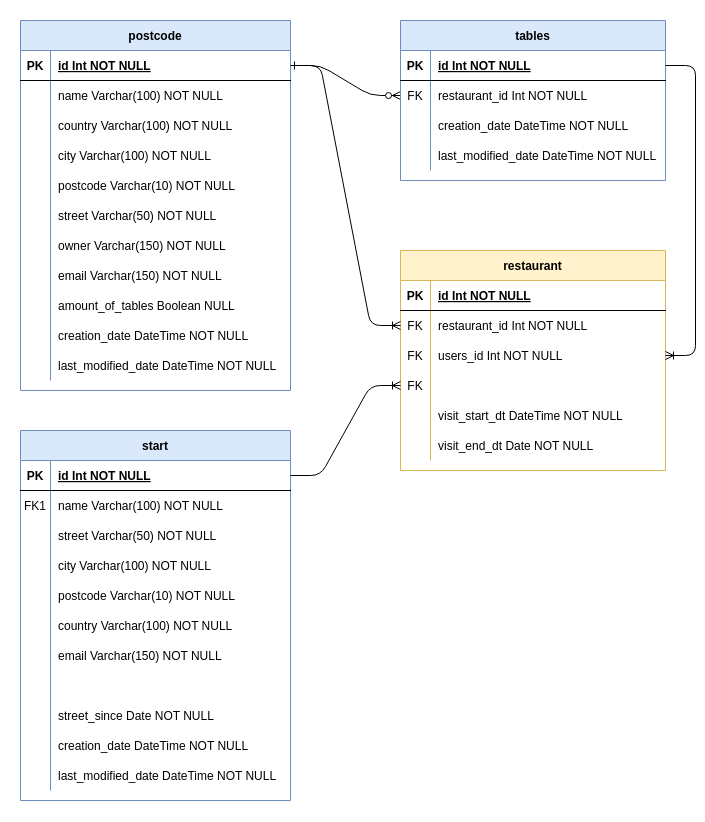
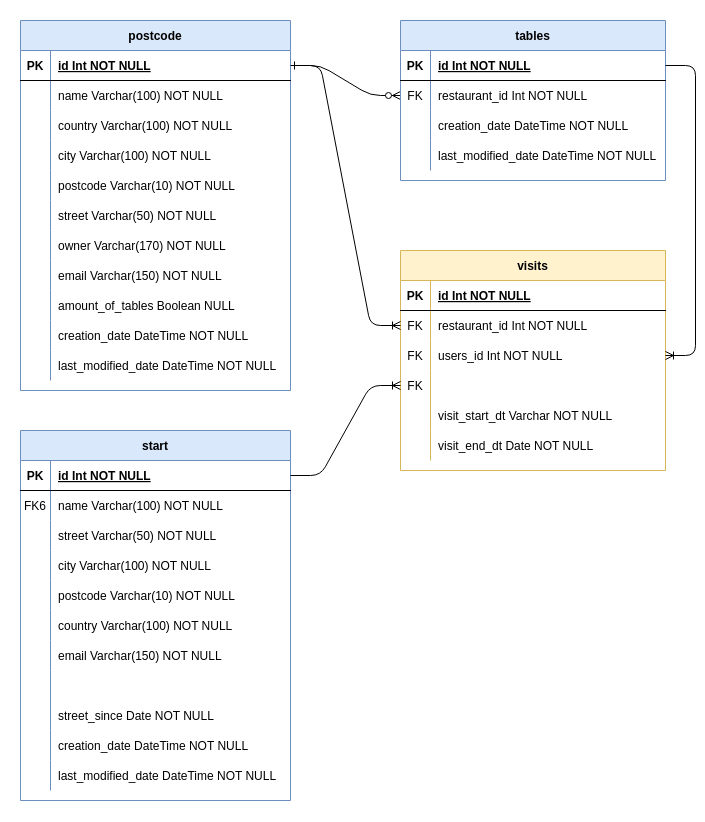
- <mxCell id="70" value="owner Varchar(150) NOT NULL" style="shape=partialRectangle;connectable=0;fillColor=none;top=0;left=0;bottom=0;right=0;align=left;spacingLeft=6;overflow=hidden;" parent="68" vertex="1"><mxGeometry x="30" width="240" height="30" as="geometry" /></mxCell>
+ <mxCell id="70" value="owner Varchar(170) NOT NULL" style="shape=partialRectangle;connectable=0;fillColor=none;top=0;left=0;bottom=0;right=0;align=left;spacingLeft=6;overflow=hidden;" parent="68" vertex="1"><mxGeometry x="30" width="240" height="30" as="geometry" /></mxCell>
- <mxCell id="83" value="restaurant" style="shape=table;startSize=30;container=1;collapsible=1;childLayout=tableLayout;fixedRows=1;rowLines=0;fontStyle=1;align=center;resizeLast=1;fillColor=#fff2cc;strokeColor=#d6b656;" parent="1" vertex="1"><mxGeometry x="400" y="250" width="265" height="220" as="geometry" /></mxCell>
+ <mxCell id="83" value="visits" style="shape=table;startSize=30;container=1;collapsible=1;childLayout=tableLayout;fixedRows=1;rowLines=0;fontStyle=1;align=center;resizeLast=1;fillColor=#fff2cc;strokeColor=#d6b656;" parent="1" vertex="1"><mxGeometry x="400" y="250" width="265" height="220" as="geometry" /></mxCell>
- <mxCell id="97" value="visit_start_dt DateTime NOT NULL" style="shape=partialRectangle;connectable=0;fillColor=none;top=0;left=0;bottom=0;right=0;align=left;spacingLeft=6;overflow=hidden;" parent="95" vertex="1"><mxGeometry x="30" width="235" height="30" as="geometry" /></mxCell>
+ <mxCell id="97" value="visit_start_dt Varchar NOT NULL" style="shape=partialRectangle;connectable=0;fillColor=none;top=0;left=0;bottom=0;right=0;align=left;spacingLeft=6;overflow=hidden;" parent="95" vertex="1"><mxGeometry x="30" width="235" height="30" as="geometry" /></mxCell>
- <mxCell id="21" value="FK1" style="shape=partialRectangle;overflow=hidden;connectable=0;fillColor=none;top=0;left=0;bottom=0;right=0;" parent="20" vertex="1"><mxGeometry width="30" height="30" as="geometry" /></mxCell>
+ <mxCell id="21" value="FK6" style="shape=partialRectangle;overflow=hidden;connectable=0;fillColor=none;top=0;left=0;bottom=0;right=0;" parent="20" vertex="1"><mxGeometry width="30" height="30" as="geometry" /></mxCell>
